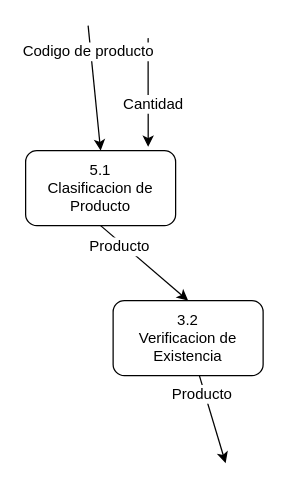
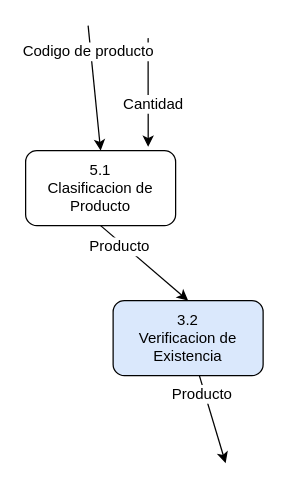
- <mxCell id="9" value="3.2&lt;br&gt;Verificacion de Existencia" style="rounded=1;whiteSpace=wrap;html=1;" parent="1" vertex="1"><mxGeometry x="90" y="240" width="120" height="60" as="geometry" /></mxCell>
+ <mxCell id="9" value="3.2&lt;br&gt;Verificacion de Existencia" style="rounded=1;whiteSpace=wrap;html=1;fillColor=#dae8fc;" parent="1" vertex="1"><mxGeometry x="90" y="240" width="120" height="60" as="geometry" /></mxCell>
